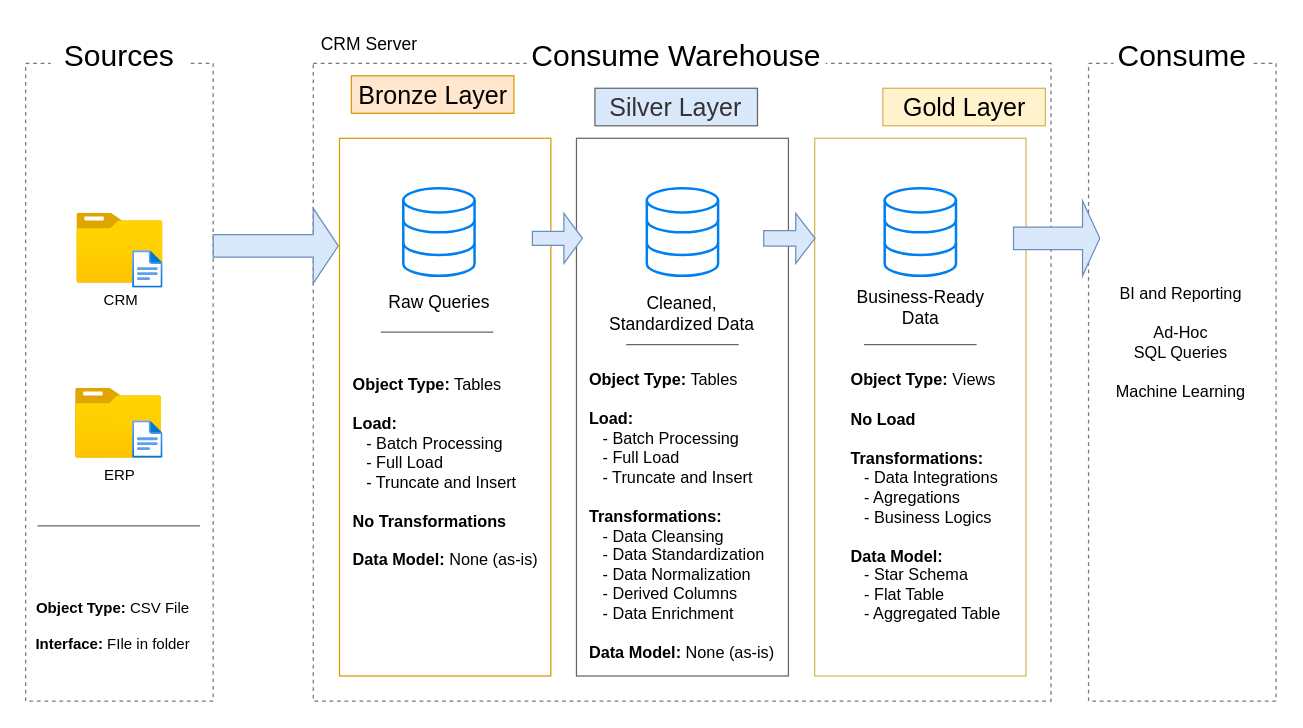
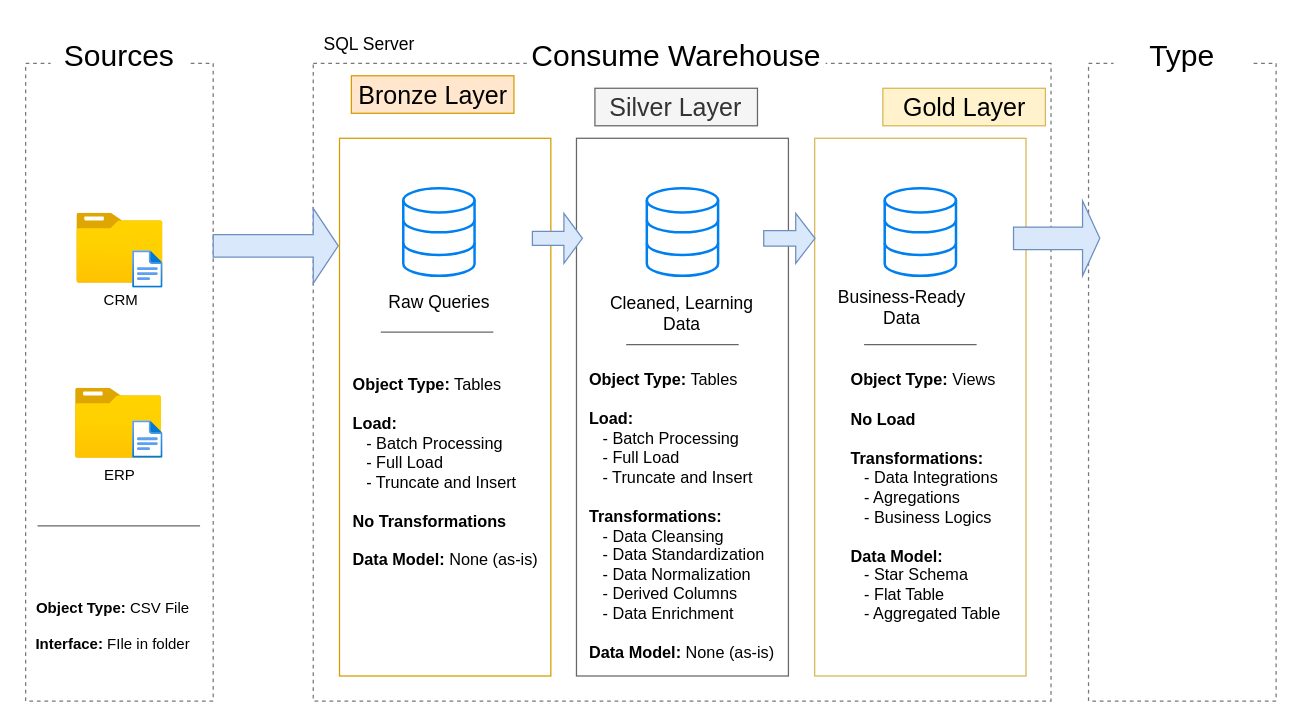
- <mxCell id="37" value="&lt;font style=&quot;font-size: 14px;&quot;&gt;CRM Server&lt;/font&gt;" style="text;html=1;align=center;verticalAlign=middle;whiteSpace=wrap;rounded=0;" vertex="1" parent="1"><mxGeometry x="250" y="20" width="90" height="30" as="geometry" /></mxCell>
+ <mxCell id="37" value="&lt;font style=&quot;font-size: 14px;&quot;&gt;SQL Server&lt;/font&gt;" style="text;html=1;align=center;verticalAlign=middle;whiteSpace=wrap;rounded=0;" vertex="1" parent="1"><mxGeometry x="250" y="20" width="90" height="30" as="geometry" /></mxCell>
- <mxCell id="7" value="&lt;font&gt;Consume&lt;/font&gt;" style="rounded=0;whiteSpace=wrap;html=1;fontSize=24;strokeColor=none;" vertex="1" parent="1"><mxGeometry x="890" y="30" width="110" height="30" as="geometry" /></mxCell>
+ <mxCell id="7" value="&lt;font&gt;Type&lt;/font&gt;" style="rounded=0;whiteSpace=wrap;html=1;fontSize=24;strokeColor=none;" vertex="1" parent="1"><mxGeometry x="890" y="30" width="110" height="30" as="geometry" /></mxCell>
- <mxCell id="10" value="&lt;font style=&quot;font-size: 20px;&quot;&gt;Silver Layer&lt;/font&gt;" style="rounded=0;whiteSpace=wrap;html=1;fillColor=#dae8fc;fontColor=#333333;strokeColor=#666666;" vertex="1" parent="1"><mxGeometry x="475.25" y="70" width="130" height="30" as="geometry" /></mxCell>
+ <mxCell id="10" value="&lt;font style=&quot;font-size: 20px;&quot;&gt;Silver Layer&lt;/font&gt;" style="rounded=0;whiteSpace=wrap;html=1;fillColor=#f5f5f5;fontColor=#333333;strokeColor=#666666;" vertex="1" parent="1"><mxGeometry x="475.25" y="70" width="130" height="30" as="geometry" /></mxCell>
- <mxCell id="28" value="&lt;font style=&quot;font-size: 14px;&quot;&gt;Business-Ready Data&lt;/font&gt;" style="text;html=1;align=center;verticalAlign=middle;whiteSpace=wrap;rounded=0;" vertex="1" parent="1"><mxGeometry x="670.5" y="230" width="130" height="30" as="geometry" /></mxCell>
+ <mxCell id="28" value="&lt;font style=&quot;font-size: 14px;&quot;&gt;Business-Ready Data&lt;/font&gt;" style="text;html=1;align=center;verticalAlign=middle;whiteSpace=wrap;rounded=0;" vertex="1" parent="1"><mxGeometry x="655.5" y="230" width="130" height="30" as="geometry" /></mxCell>
- <mxCell id="27" value="&lt;font style=&quot;font-size: 14px;&quot;&gt;Cleaned, Standardized Data&lt;/font&gt;" style="text;html=1;align=center;verticalAlign=middle;whiteSpace=wrap;rounded=0;" vertex="1" parent="1"><mxGeometry x="480.25" y="235" width="130" height="30" as="geometry" /></mxCell>
+ <mxCell id="27" value="&lt;font style=&quot;font-size: 14px;&quot;&gt;Cleaned, Learning Data&lt;/font&gt;" style="text;html=1;align=center;verticalAlign=middle;whiteSpace=wrap;rounded=0;" vertex="1" parent="1"><mxGeometry x="480.25" y="235" width="130" height="30" as="geometry" /></mxCell>
- <mxCell id="36" value="&lt;font style=&quot;font-size: 13px;&quot;&gt;BI and Reporting&lt;/font&gt;&lt;div&gt;&lt;font style=&quot;font-size: 13px;&quot;&gt;&lt;br&gt;&lt;/font&gt;&lt;/div&gt;&lt;div&gt;&lt;font style=&quot;font-size: 13px;&quot;&gt;Ad-Hoc&lt;/font&gt;&lt;/div&gt;&lt;div&gt;&lt;font style=&quot;font-size: 13px;&quot;&gt;SQL Queries&lt;/font&gt;&lt;/div&gt;&lt;div&gt;&lt;font style=&quot;font-size: 13px;&quot;&gt;&lt;br&gt;&lt;/font&gt;&lt;/div&gt;&lt;div&gt;&lt;font style=&quot;font-size: 13px;&quot;&gt;Machine Learning&lt;/font&gt;&lt;/div&gt;" style="text;html=1;align=center;verticalAlign=middle;whiteSpace=wrap;rounded=0;" vertex="1" parent="1"><mxGeometry x="879" y="145" width="130" height="255" as="geometry" /></mxCell>
